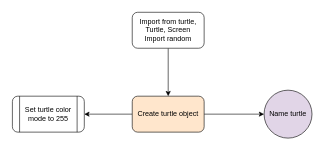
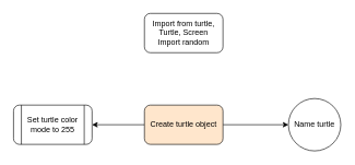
- <mxCell id="2" value="" style="edgeStyle=orthogonalEdgeStyle;rounded=0;orthogonalLoop=1;jettySize=auto;html=1;" edge="1" parent="1" source="3" target="6"><mxGeometry relative="1" as="geometry" /></mxCell>
- <mxCell id="8" value="Name turtle" style="ellipse;whiteSpace=wrap;html=1;rounded=1;fillColor=#e1d5e7;" vertex="1" parent="1"><mxGeometry x="440" y="150" width="80" height="80" as="geometry" /></mxCell>
+ <mxCell id="8" value="Name turtle" style="ellipse;whiteSpace=wrap;html=1;rounded=1;" vertex="1" parent="1"><mxGeometry x="440" y="150" width="80" height="80" as="geometry" /></mxCell>
